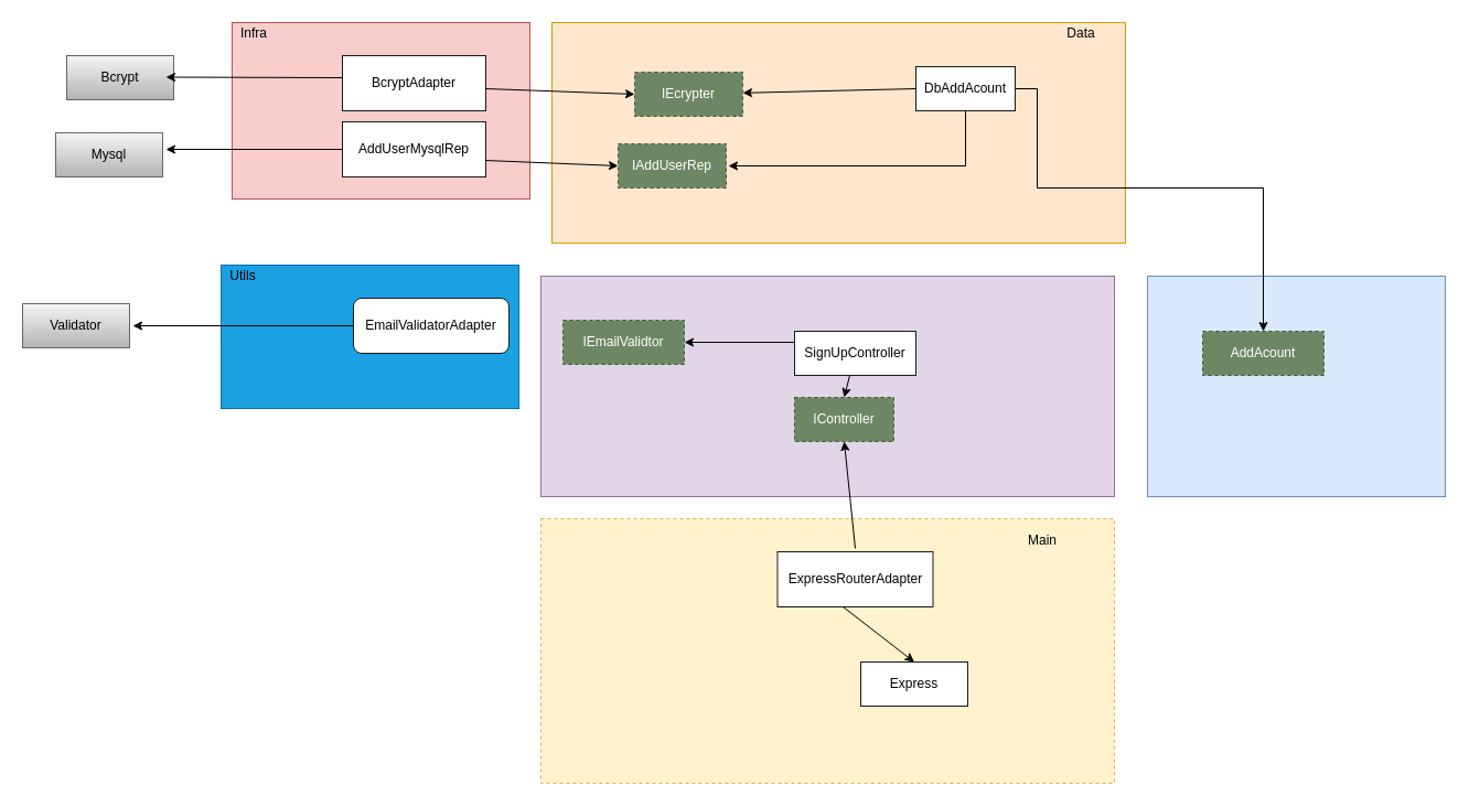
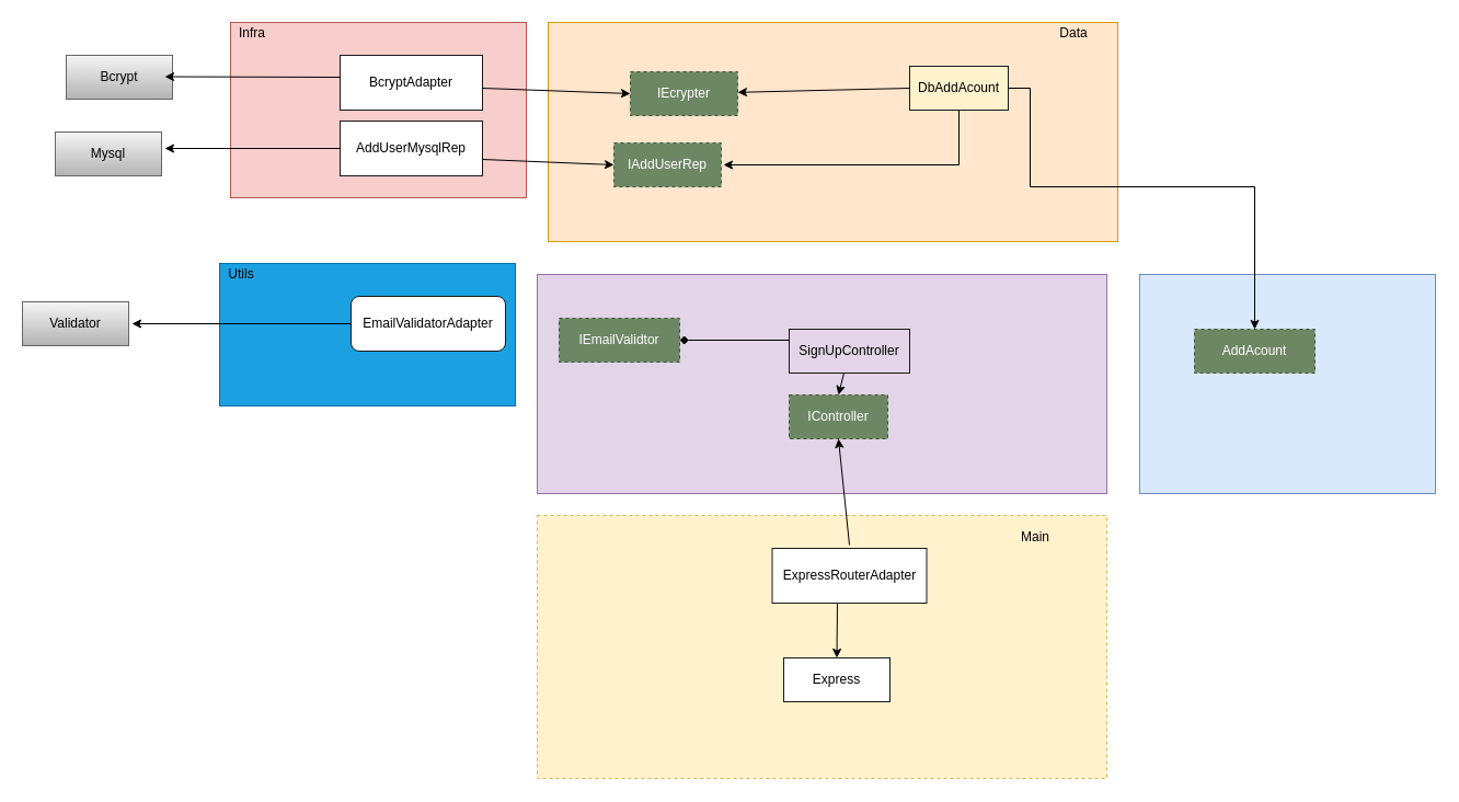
- <mxCell id="34" value="DbAddAcount" style="rounded=0;whiteSpace=wrap;html=1;strokeColor=#1A1A1A;" vertex="1" parent="1"><mxGeometry x="830" y="60" width="90" height="40" as="geometry" /></mxCell>
+ <mxCell id="34" value="DbAddAcount" style="rounded=0;whiteSpace=wrap;html=1;strokeColor=#1A1A1A;fillColor=#fff2cc;" vertex="1" parent="1"><mxGeometry x="830" y="60" width="90" height="40" as="geometry" /></mxCell>
- <mxCell id="18" value="" style="endArrow=classic;html=1;entryX=1;entryY=0.5;entryDx=0;entryDy=0;exitX=0;exitY=0.25;exitDx=0;exitDy=0;" edge="1" parent="1" source="11" target="17"><mxGeometry width="50" height="50" relative="1" as="geometry"><mxPoint x="650" y="300" as="sourcePoint" /><mxPoint x="660" y="340" as="targetPoint" /></mxGeometry></mxCell>
+ <mxCell id="18" value="" style="endArrow=diamond;html=1;entryX=1;entryY=0.5;entryDx=0;entryDy=0;exitX=0;exitY=0.25;exitDx=0;exitDy=0;" edge="1" parent="1" source="11" target="17"><mxGeometry width="50" height="50" relative="1" as="geometry"><mxPoint x="650" y="300" as="sourcePoint" /><mxPoint x="660" y="340" as="targetPoint" /></mxGeometry></mxCell>
- <mxCell id="11" value="SignUpController" style="rounded=0;whiteSpace=wrap;html=1;strokeColor=#1A1A1A;" vertex="1" parent="1"><mxGeometry x="720" y="300" width="110" height="40" as="geometry" /></mxCell>
+ <mxCell id="11" value="SignUpController" style="rounded=0;whiteSpace=wrap;html=1;strokeColor=#1A1A1A;fillColor=#e1d5e7;" vertex="1" parent="1"><mxGeometry x="720" y="300" width="110" height="40" as="geometry" /></mxCell>
- <mxCell id="12" value="Express" style="rounded=0;whiteSpace=wrap;html=1;strokeColor=#1A1A1A;" vertex="1" parent="1"><mxGeometry x="780" y="600" width="97" height="40" as="geometry" /></mxCell>
+ <mxCell id="12" value="Express" style="rounded=0;whiteSpace=wrap;html=1;strokeColor=#1A1A1A;" vertex="1" parent="1"><mxGeometry x="715" y="600" width="97" height="40" as="geometry" /></mxCell>
